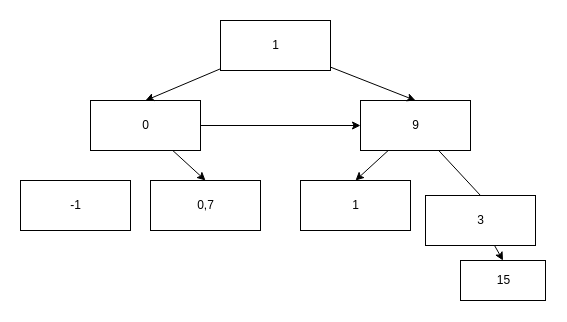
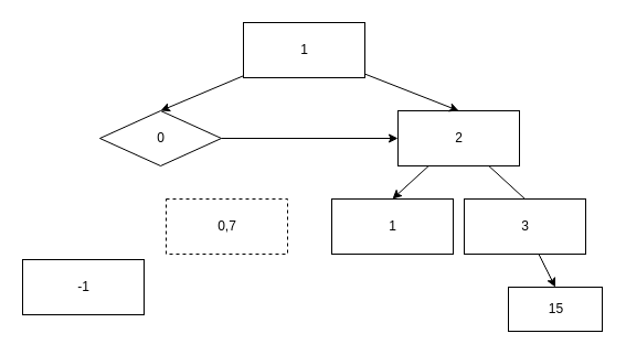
- <mxCell id="13" value="0" style="html=1;" vertex="1" parent="1"><mxGeometry x="90" y="100" width="110" height="50" as="geometry" /></mxCell>
+ <mxCell id="13" value="0" style="rhombus;html=1;" vertex="1" parent="1"><mxGeometry x="90" y="100" width="110" height="50" as="geometry" /></mxCell>
- <mxCell id="10" value="9" style="html=1;" vertex="1" parent="1"><mxGeometry x="360" y="100" width="110" height="50" as="geometry" /></mxCell>
+ <mxCell id="10" value="2" style="html=1;" vertex="1" parent="1"><mxGeometry x="360" y="100" width="110" height="50" as="geometry" /></mxCell>
- <mxCell id="12" style="edgeStyle=none;html=1;entryX=0.5;entryY=0;entryDx=0;entryDy=0;" edge="1" parent="1" source="13" target="6"><mxGeometry relative="1" as="geometry" /></mxCell>
- <mxCell id="7" value="-1" style="html=1;" vertex="1" parent="1"><mxGeometry x="20" y="180" width="110" height="50" as="geometry" /></mxCell>
+ <mxCell id="7" value="-1" style="html=1;" vertex="1" parent="1"><mxGeometry x="20" y="235" width="110" height="50" as="geometry" /></mxCell>
- <mxCell id="6" value="0,7" style="html=1;" vertex="1" parent="1"><mxGeometry x="150" y="180" width="110" height="50" as="geometry" /></mxCell>
+ <mxCell id="6" value="0,7" style="html=1;dashed=1;" vertex="1" parent="1"><mxGeometry x="150" y="180" width="110" height="50" as="geometry" /></mxCell>
- <mxCell id="4" value="3" style="html=1;" vertex="1" parent="1"><mxGeometry x="425" y="195" width="110" height="50" as="geometry" /></mxCell>
+ <mxCell id="4" value="3" style="html=1;" vertex="1" parent="1"><mxGeometry x="420" y="180" width="110" height="50" as="geometry" /></mxCell>
